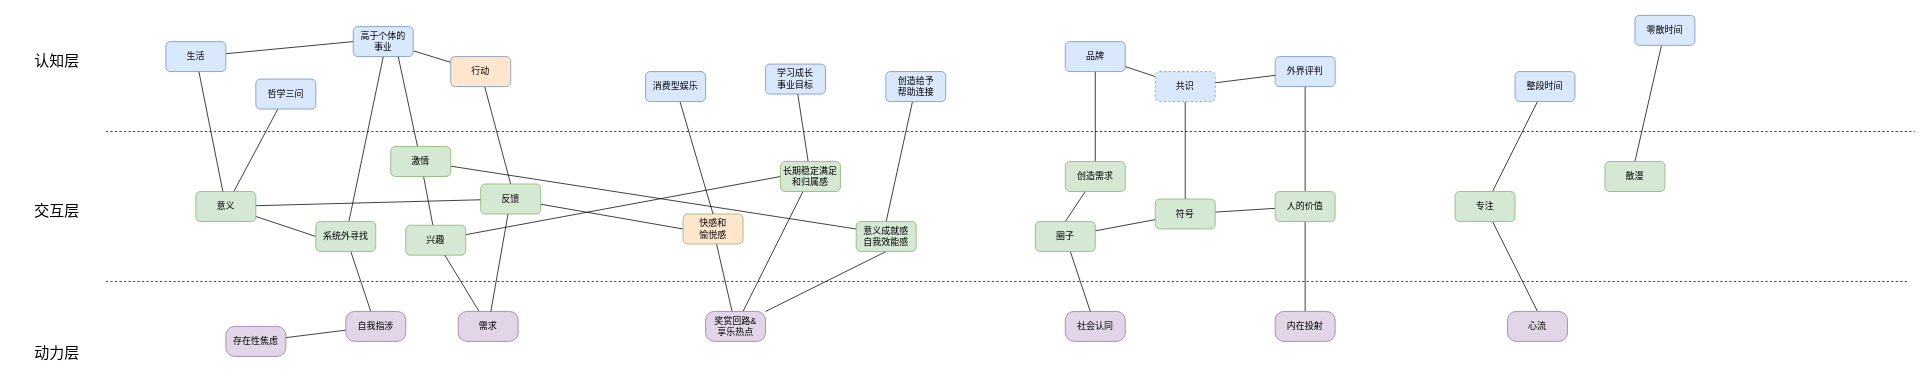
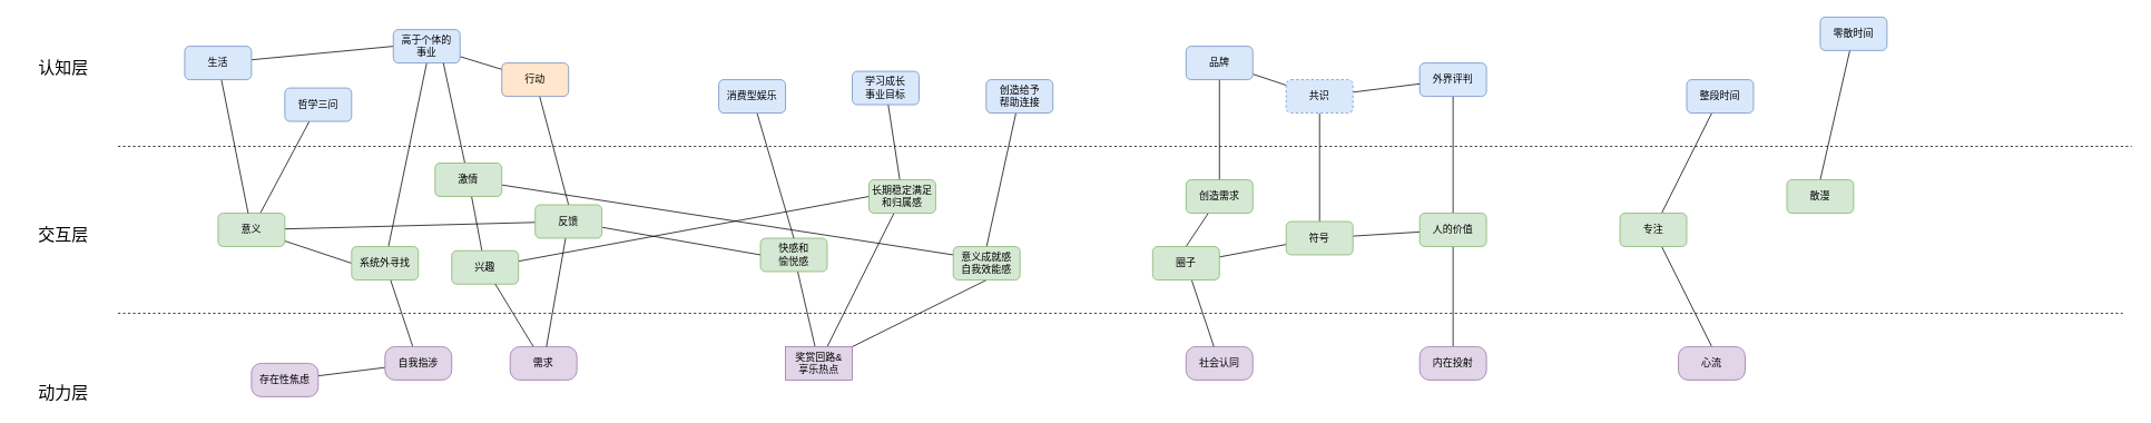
- <mxCell id="37" value="快感和&lt;br&gt;愉悦感" style="rounded=1;whiteSpace=wrap;html=1;fillColor=#ffe6cc;strokeColor=#82b366;" vertex="1" parent="1"><mxGeometry x="910" y="285" width="80" height="40" as="geometry" /></mxCell>
+ <mxCell id="37" value="快感和&lt;br&gt;愉悦感" style="rounded=1;whiteSpace=wrap;html=1;fillColor=#d5e8d4;strokeColor=#82b366;" vertex="1" parent="1"><mxGeometry x="910" y="285" width="80" height="40" as="geometry" /></mxCell>
- <mxCell id="40" value="奖赏回路&amp;amp;&lt;br&gt;享乐热点" style="rounded=1;whiteSpace=wrap;html=1;fillColor=#e1d5e7;strokeColor=#9673a6;arcSize=29;" vertex="1" parent="1"><mxGeometry x="940" y="415" width="80" height="40" as="geometry" /></mxCell>
+ <mxCell id="40" value="奖赏回路&amp;amp;&lt;br&gt;享乐热点" style="whiteSpace=wrap;html=1;fillColor=#e1d5e7;strokeColor=#9673a6;arcSize=29;rounded=0;" vertex="1" parent="1"><mxGeometry x="940" y="415" width="80" height="40" as="geometry" /></mxCell>
